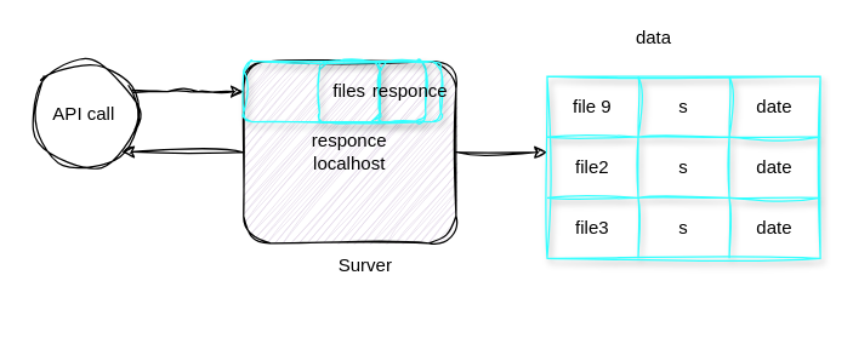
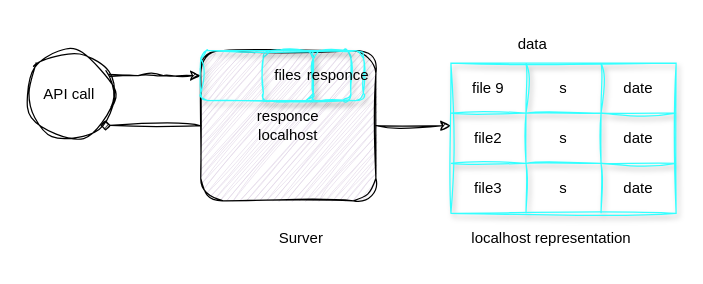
- <mxCell id="23" value="data" style="text;html=1;align=center;verticalAlign=middle;resizable=0;points=[];autosize=1;strokeColor=none;fillColor=none;rounded=1;sketch=1;curveFitting=1;jiggle=2;" vertex="1" parent="1"><mxGeometry x="405" y="10" width="50" height="30" as="geometry" /></mxCell>
+ <mxCell id="23" value="data" style="text;html=1;align=center;verticalAlign=middle;resizable=0;points=[];autosize=1;strokeColor=none;fillColor=none;rounded=1;sketch=1;curveFitting=1;jiggle=2;" vertex="1" parent="1"><mxGeometry x="400" y="20" width="50" height="30" as="geometry" /></mxCell>
- <mxCell id="2" style="edgeStyle=none;html=1;exitX=0;exitY=0.5;exitDx=0;exitDy=0;entryX=1;entryY=1;entryDx=0;entryDy=0;sketch=1;curveFitting=1;jiggle=2;" edge="1" parent="1" source="4" target="6"><mxGeometry relative="1" as="geometry" /></mxCell>
+ <mxCell id="2" style="edgeStyle=none;html=1;exitX=0;exitY=0.5;exitDx=0;exitDy=0;entryX=1;entryY=1;entryDx=0;entryDy=0;sketch=1;curveFitting=1;jiggle=2;endArrow=diamond;" edge="1" parent="1" source="4" target="6"><mxGeometry relative="1" as="geometry" /></mxCell>
- <mxCell id="24" value="Surver&lt;br&gt;" style="text;html=1;align=center;verticalAlign=middle;resizable=0;points=[];autosize=1;strokeColor=none;fillColor=none;rounded=1;sketch=1;curveFitting=1;jiggle=2;" vertex="1" parent="1"><mxGeometry x="210" y="160" width="60" height="30" as="geometry" /></mxCell>
+ <mxCell id="24" value="Surver&lt;br&gt;" style="text;html=1;align=center;verticalAlign=middle;resizable=0;points=[];autosize=1;strokeColor=none;fillColor=none;rounded=1;sketch=1;curveFitting=1;jiggle=2;" vertex="1" parent="1"><mxGeometry x="210" y="175" width="60" height="30" as="geometry" /></mxCell>
+ <mxCell id="25" value="localhost&amp;nbsp;representation" style="text;html=1;align=center;verticalAlign=middle;resizable=0;points=[];autosize=1;strokeColor=none;fillColor=none;rounded=1;sketch=1;curveFitting=1;jiggle=2;" vertex="1" parent="1"><mxGeometry x="365" y="175" width="150" height="30" as="geometry" /></mxCell>
